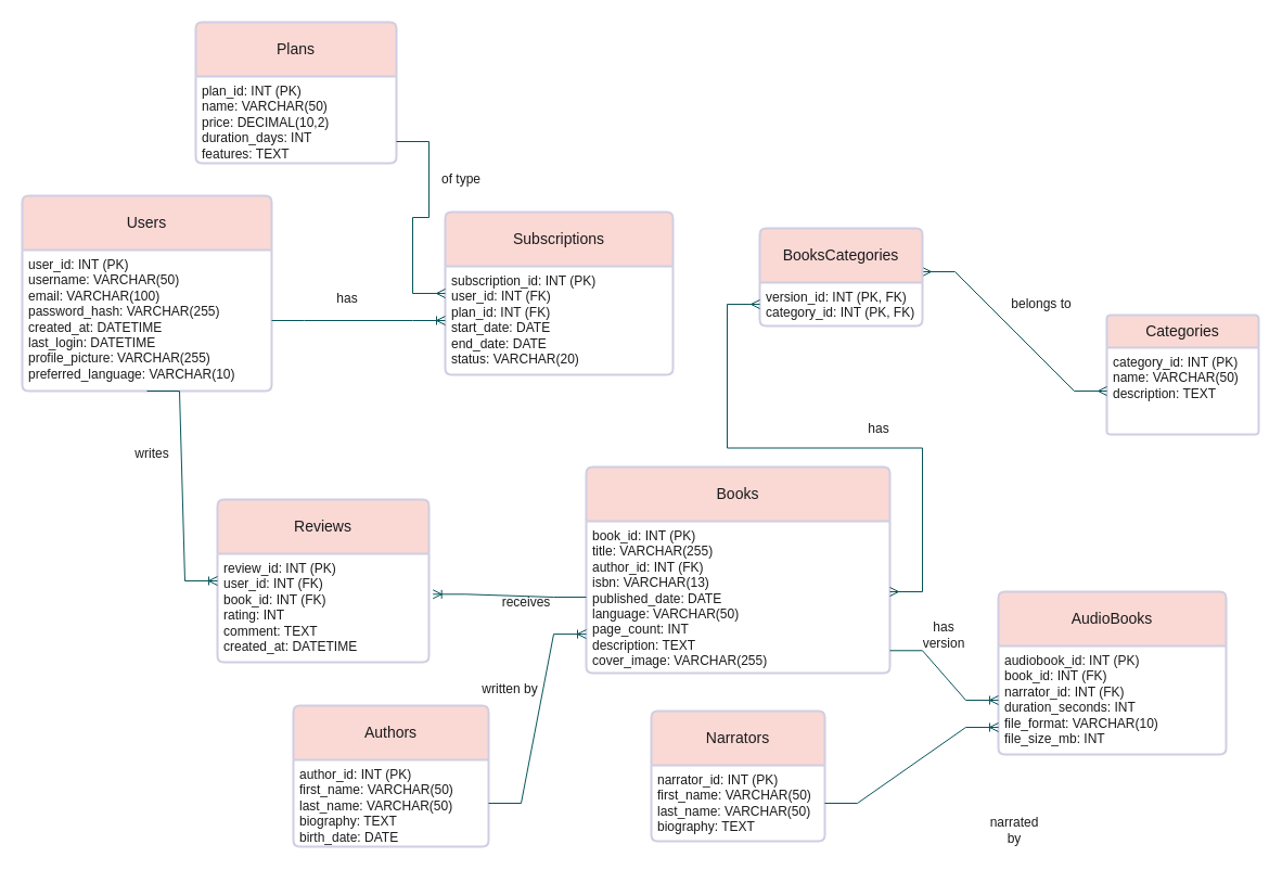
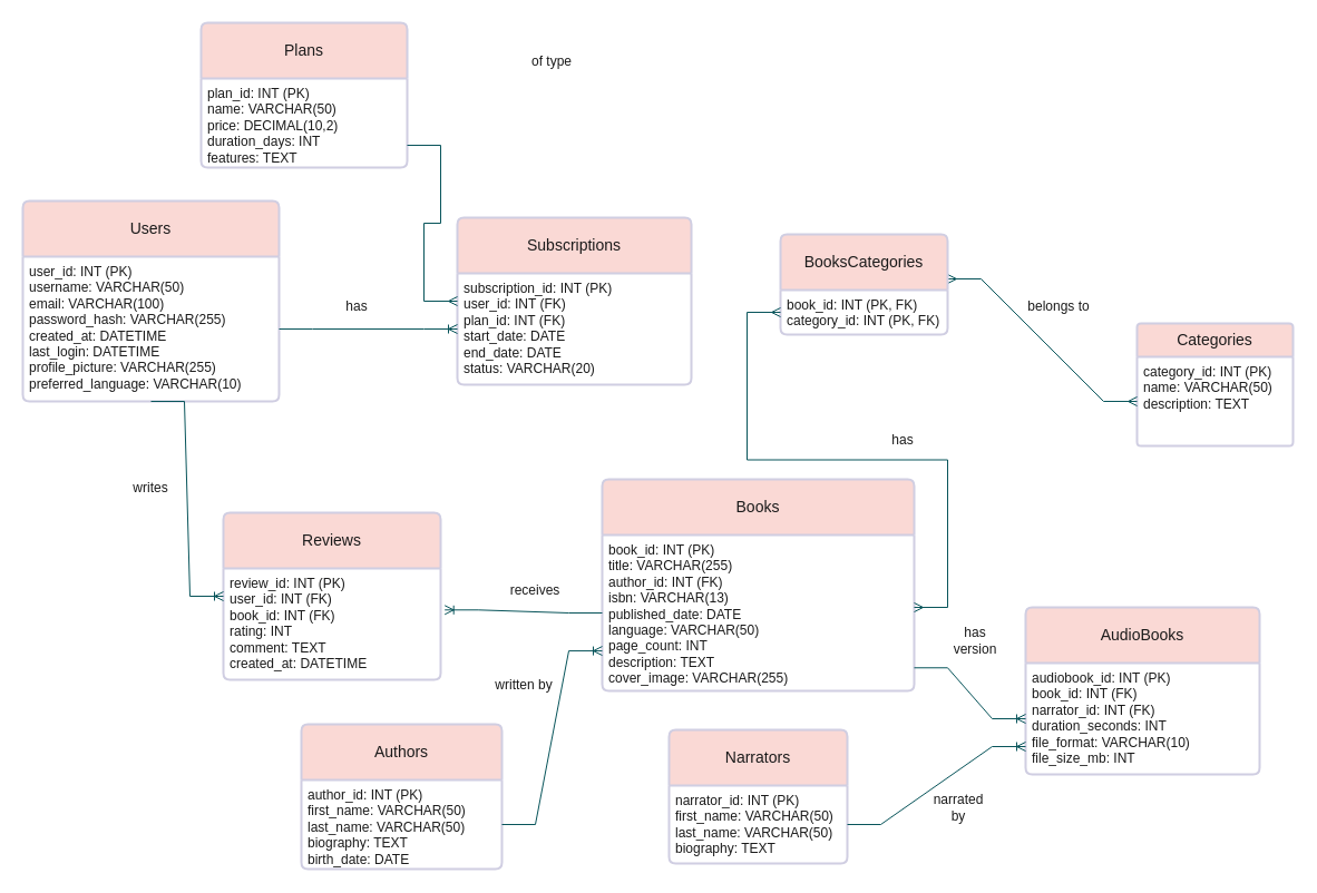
- <mxCell id="33" value="of type" style="text;html=1;align=center;verticalAlign=middle;whiteSpace=wrap;rounded=0;labelBackgroundColor=none;fontColor=#1A1A1A;" vertex="1" parent="1"><mxGeometry x="395" y="150" width="60" height="30" as="geometry" /></mxCell>
+ <mxCell id="33" value="of type" style="text;html=1;align=center;verticalAlign=middle;whiteSpace=wrap;rounded=0;labelBackgroundColor=none;fontColor=#1A1A1A;" vertex="1" parent="1"><mxGeometry x="465" y="40" width="60" height="30" as="geometry" /></mxCell>
- <mxCell id="37" value="belongs to" style="text;html=1;align=center;verticalAlign=middle;whiteSpace=wrap;rounded=0;fontColor=#1A1A1A;" vertex="1" parent="1"><mxGeometry x="930" y="265" width="60" height="30" as="geometry" /></mxCell>
+ <mxCell id="37" value="belongs to" style="text;html=1;align=center;verticalAlign=middle;whiteSpace=wrap;rounded=0;fontColor=#1A1A1A;" vertex="1" parent="1"><mxGeometry x="920" y="260" width="60" height="30" as="geometry" /></mxCell>
- <mxCell id="12" value="&lt;div&gt;version_id: INT (PK, FK)&lt;/div&gt;&lt;div&gt;category_id: INT (PK, FK)&lt;/div&gt;" style="align=left;strokeColor=none;fillColor=none;spacingLeft=4;fontSize=12;verticalAlign=top;resizable=0;rotatable=0;part=1;html=1;labelBackgroundColor=none;fontColor=#1A1A1A;" vertex="1" parent="11"><mxGeometry y="50" width="150" height="40" as="geometry" /></mxCell>
+ <mxCell id="12" value="&lt;div&gt;book_id: INT (PK, FK)&lt;/div&gt;&lt;div&gt;category_id: INT (PK, FK)&lt;/div&gt;" style="align=left;strokeColor=none;fillColor=none;spacingLeft=4;fontSize=12;verticalAlign=top;resizable=0;rotatable=0;part=1;html=1;labelBackgroundColor=none;fontColor=#1A1A1A;" vertex="1" parent="11"><mxGeometry y="50" width="150" height="40" as="geometry" /></mxCell>
- <mxCell id="32" value="writes&lt;div&gt;&lt;br&gt;&lt;/div&gt;" style="text;html=1;align=center;verticalAlign=middle;whiteSpace=wrap;rounded=0;labelBackgroundColor=none;fontColor=#1A1A1A;" vertex="1" parent="1"><mxGeometry x="110" y="410" width="60" height="30" as="geometry" /></mxCell>
+ <mxCell id="32" value="writes&lt;div&gt;&lt;br&gt;&lt;/div&gt;" style="text;html=1;align=center;verticalAlign=middle;whiteSpace=wrap;rounded=0;labelBackgroundColor=none;fontColor=#1A1A1A;" vertex="1" parent="1"><mxGeometry x="105" y="430" width="60" height="30" as="geometry" /></mxCell>
- <mxCell id="31" value="receives" style="text;html=1;align=center;verticalAlign=middle;whiteSpace=wrap;rounded=0;labelBackgroundColor=none;fontColor=#1A1A1A;" vertex="1" parent="1"><mxGeometry x="455" y="540" width="60" height="30" as="geometry" /></mxCell>
+ <mxCell id="31" value="receives" style="text;html=1;align=center;verticalAlign=middle;whiteSpace=wrap;rounded=0;labelBackgroundColor=none;fontColor=#1A1A1A;" vertex="1" parent="1"><mxGeometry x="450" y="515" width="60" height="30" as="geometry" /></mxCell>
- <mxCell id="35" value="has version" style="text;html=1;align=center;verticalAlign=middle;whiteSpace=wrap;rounded=0;fontColor=#1A1A1A;" vertex="1" parent="1"><mxGeometry x="840" y="570" width="60" height="30" as="geometry" /></mxCell>
+ <mxCell id="35" value="has version" style="text;html=1;align=center;verticalAlign=middle;whiteSpace=wrap;rounded=0;fontColor=#1A1A1A;" vertex="1" parent="1"><mxGeometry x="845" y="560" width="60" height="30" as="geometry" /></mxCell>
- <mxCell id="39" value="written by" style="text;html=1;align=center;verticalAlign=middle;whiteSpace=wrap;rounded=0;fontColor=#1A1A1A;" vertex="1" parent="1"><mxGeometry x="440" y="620" width="60" height="30" as="geometry" /></mxCell>
+ <mxCell id="39" value="written by" style="text;html=1;align=center;verticalAlign=middle;whiteSpace=wrap;rounded=0;fontColor=#1A1A1A;" vertex="1" parent="1"><mxGeometry x="440" y="600" width="60" height="30" as="geometry" /></mxCell>
- <mxCell id="38" value="narrated by" style="text;html=1;align=center;verticalAlign=middle;whiteSpace=wrap;rounded=0;fontColor=#1A1A1A;" vertex="1" parent="1"><mxGeometry x="905" y="750" width="60" height="30" as="geometry" /></mxCell>
+ <mxCell id="38" value="narrated by" style="text;html=1;align=center;verticalAlign=middle;whiteSpace=wrap;rounded=0;fontColor=#1A1A1A;" vertex="1" parent="1"><mxGeometry x="830" y="710" width="60" height="30" as="geometry" /></mxCell>
